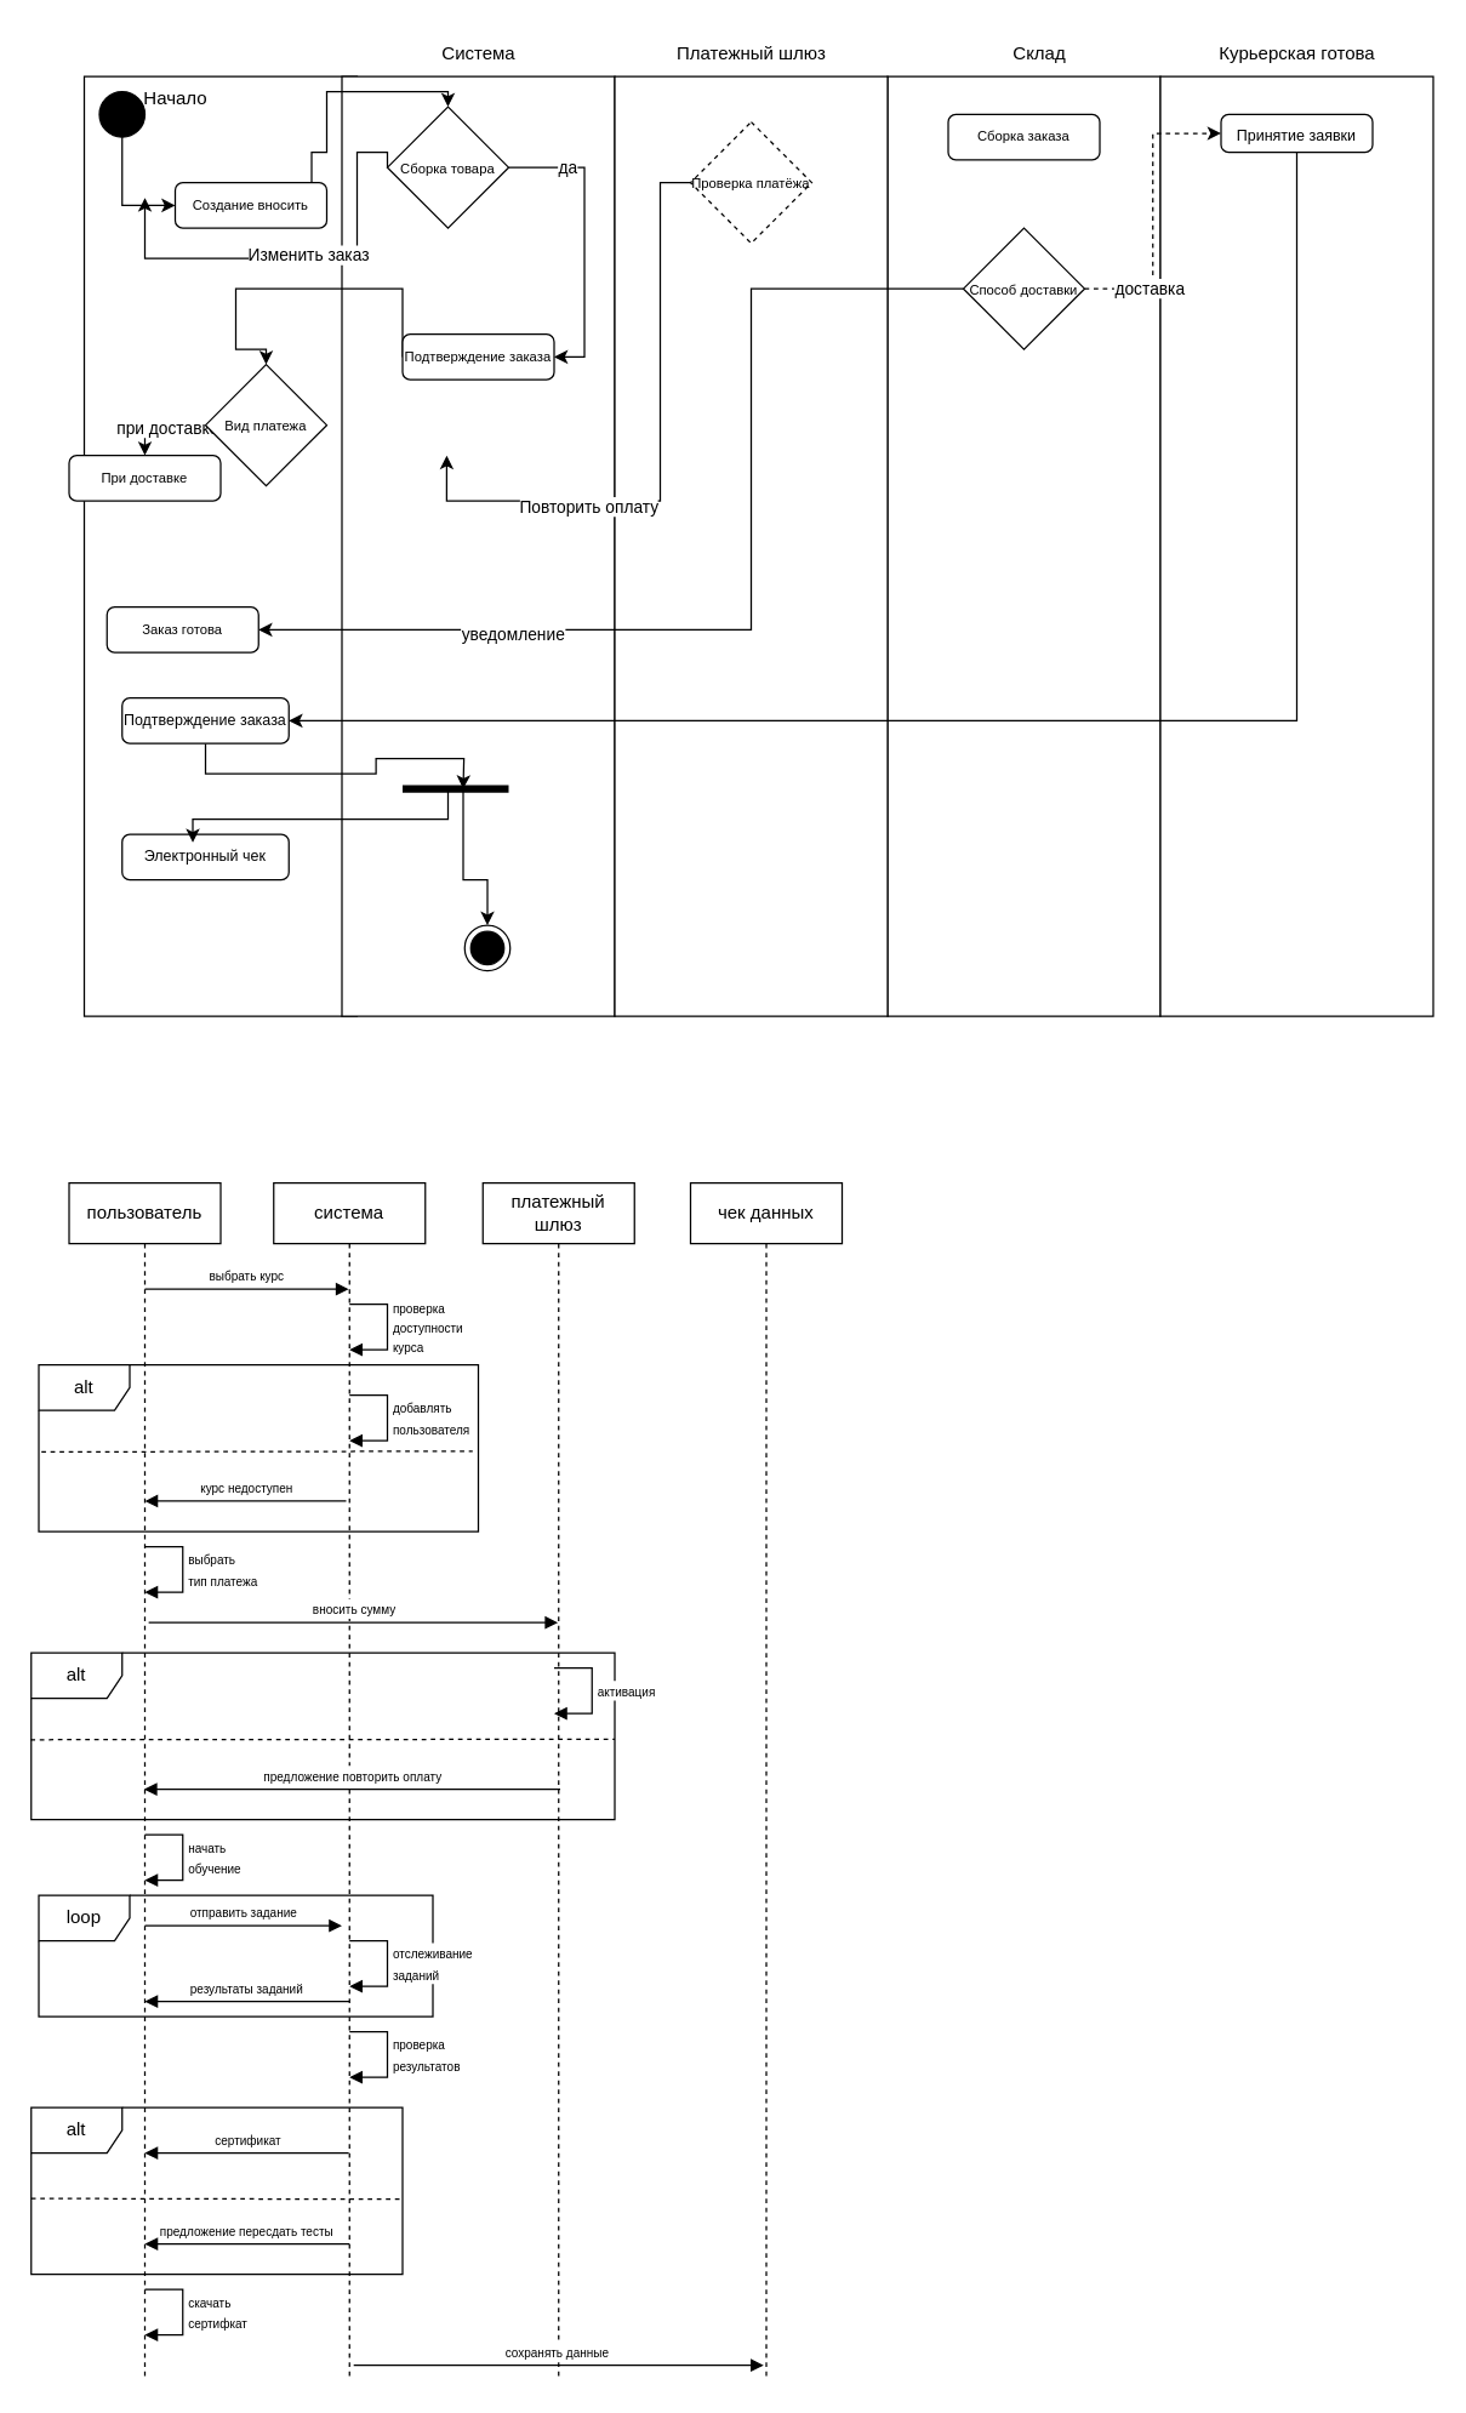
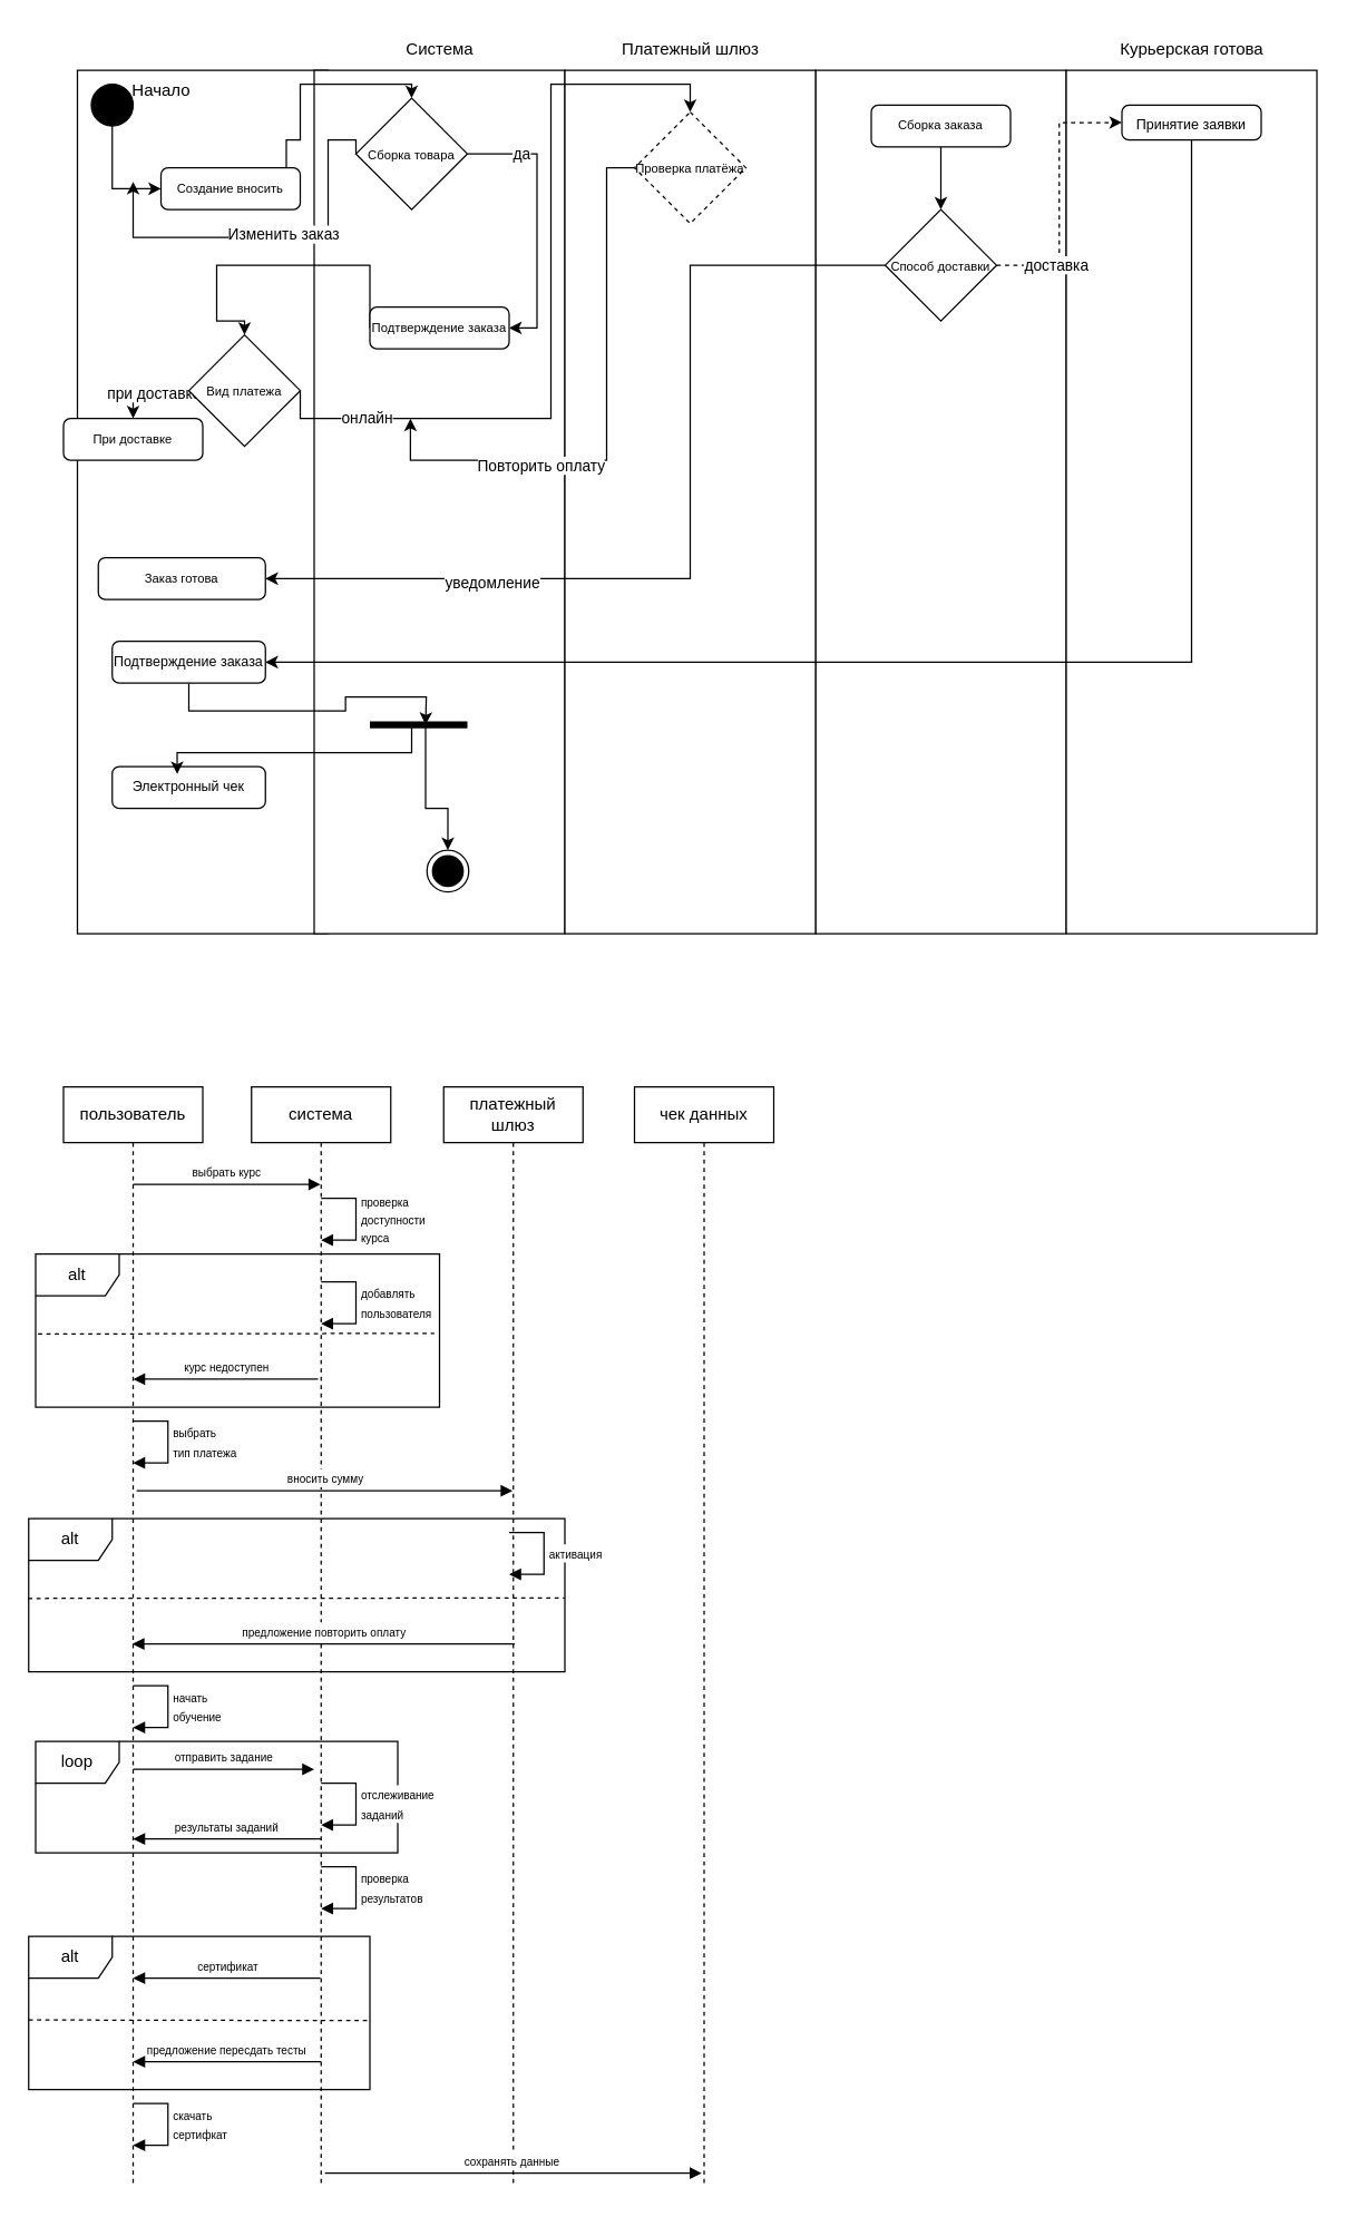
- <mxCell id="10" value="Склад" style="text;html=1;align=center;verticalAlign=middle;resizable=0;points=[];autosize=1;strokeColor=none;fillColor=none;" parent="1" vertex="1"><mxGeometry x="655" y="20" width="60" height="30" as="geometry" /></mxCell>
+ <mxCell id="30" style="edgeStyle=orthogonalEdgeStyle;rounded=0;orthogonalLoop=1;jettySize=auto;html=1;exitX=0.5;exitY=1;exitDx=0;exitDy=0;entryX=0.5;entryY=0;entryDx=0;entryDy=0;" parent="1" source="31" target="36" edge="1"><mxGeometry relative="1" as="geometry" /></mxCell>
+ <mxCell id="22" style="edgeStyle=orthogonalEdgeStyle;rounded=0;orthogonalLoop=1;jettySize=auto;html=1;exitX=1;exitY=0.5;exitDx=0;exitDy=0;entryX=0.5;entryY=0;entryDx=0;entryDy=0;" parent="1" source="26" target="29" edge="1"><mxGeometry relative="1" as="geometry"><mxPoint x="445" y="75" as="targetPoint" /><Array as="points"><mxPoint x="395" y="300" /><mxPoint x="395" y="60" /><mxPoint x="495" y="60" /></Array></mxGeometry></mxCell>
+ <mxCell id="23" value="онлайн" style="edgeLabel;html=1;align=center;verticalAlign=middle;resizable=0;points=[];" parent="22" vertex="1" connectable="0"><mxGeometry x="-0.759" y="1" relative="1" as="geometry"><mxPoint as="offset" /></mxGeometry></mxCell>
- <mxCell id="41" value="&lt;font style=&quot;font-size: 9px;&quot;&gt;Заказ готова&lt;/font&gt;" style="html=1;align=center;verticalAlign=top;rounded=1;absoluteArcSize=1;arcSize=10;dashed=0;whiteSpace=wrap;" parent="1" vertex="1"><mxGeometry x="70" y="400" width="100" height="30" as="geometry" /></mxCell>
+ <mxCell id="41" value="&lt;font style=&quot;font-size: 9px;&quot;&gt;Заказ готова&lt;/font&gt;" style="html=1;align=center;verticalAlign=top;rounded=1;absoluteArcSize=1;arcSize=10;dashed=0;whiteSpace=wrap;" parent="1" vertex="1"><mxGeometry x="70" y="400" width="120" height="30" as="geometry" /></mxCell>
